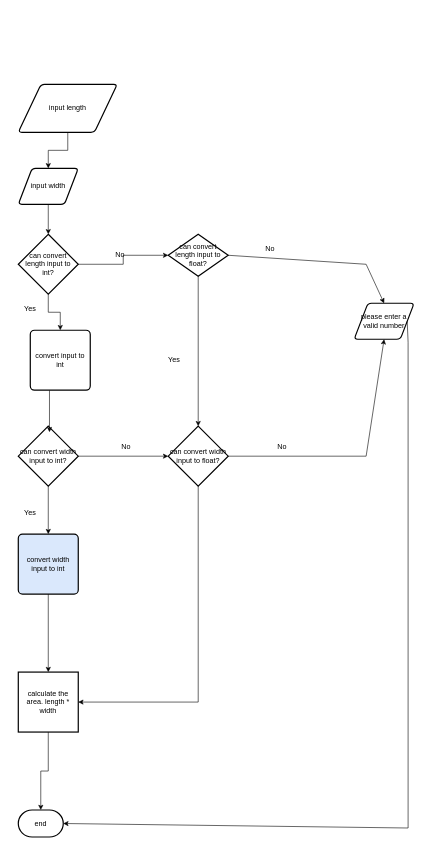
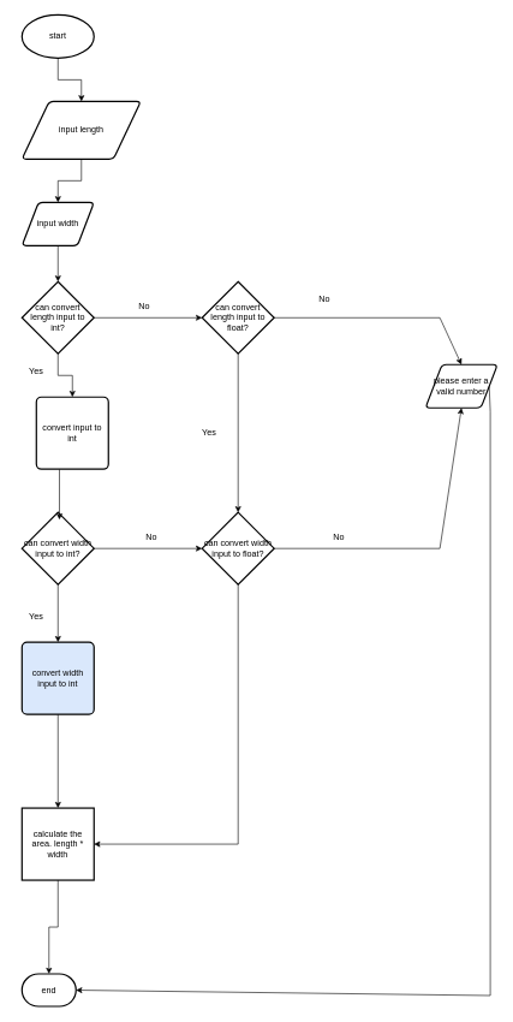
+ <mxCell id="3" value="start" style="strokeWidth=2;html=1;shape=mxgraph.flowchart.start_1;whiteSpace=wrap;" vertex="1" parent="1"><mxGeometry x="30" y="20" width="100" height="60" as="geometry" /></mxCell>
+ <mxCell id="2" style="edgeStyle=orthogonalEdgeStyle;rounded=0;orthogonalLoop=1;jettySize=auto;html=1;" edge="1" parent="1" source="3" target="5"><mxGeometry relative="1" as="geometry" /></mxCell>
- <mxCell id="21" value="can convert length input to float?" style="strokeWidth=2;html=1;shape=mxgraph.flowchart.decision;whiteSpace=wrap;" vertex="1" parent="1"><mxGeometry x="280" y="390" width="100" height="70" as="geometry" /></mxCell>
+ <mxCell id="21" value="can convert length input to float?" style="strokeWidth=2;html=1;shape=mxgraph.flowchart.decision;whiteSpace=wrap;" vertex="1" parent="1"><mxGeometry x="280" y="390" width="100" height="100" as="geometry" /></mxCell>
